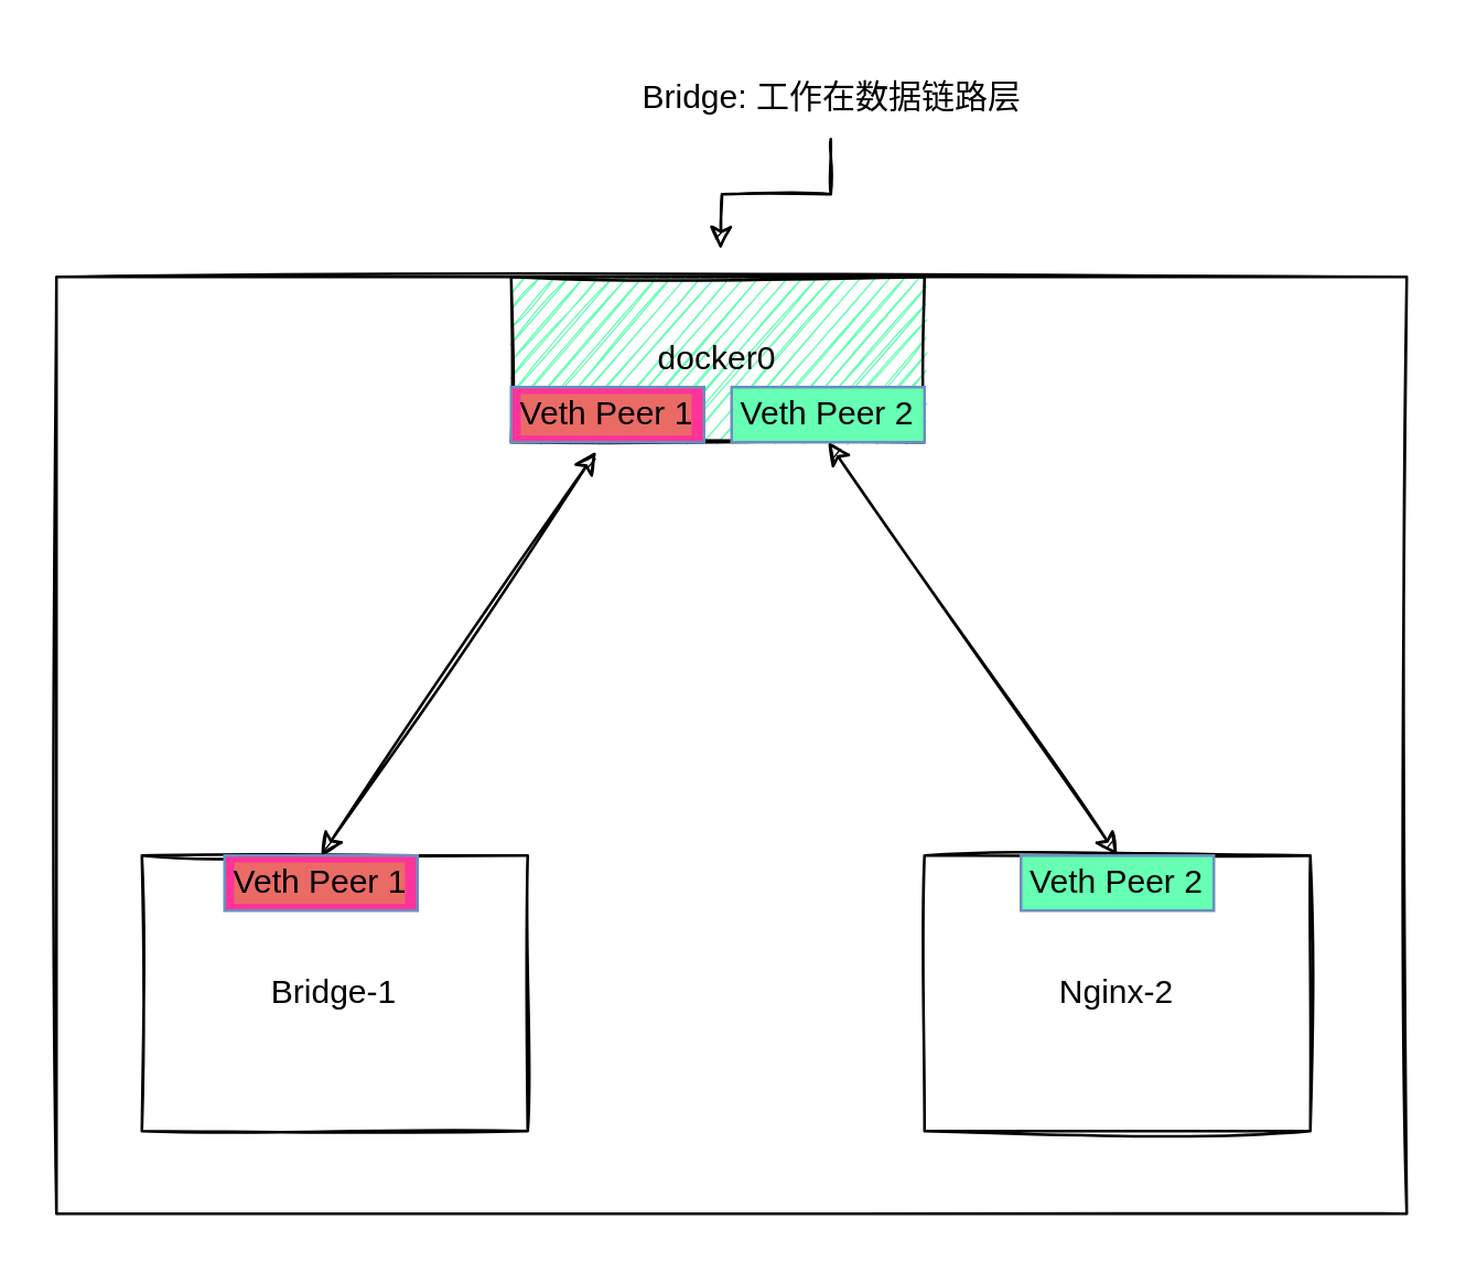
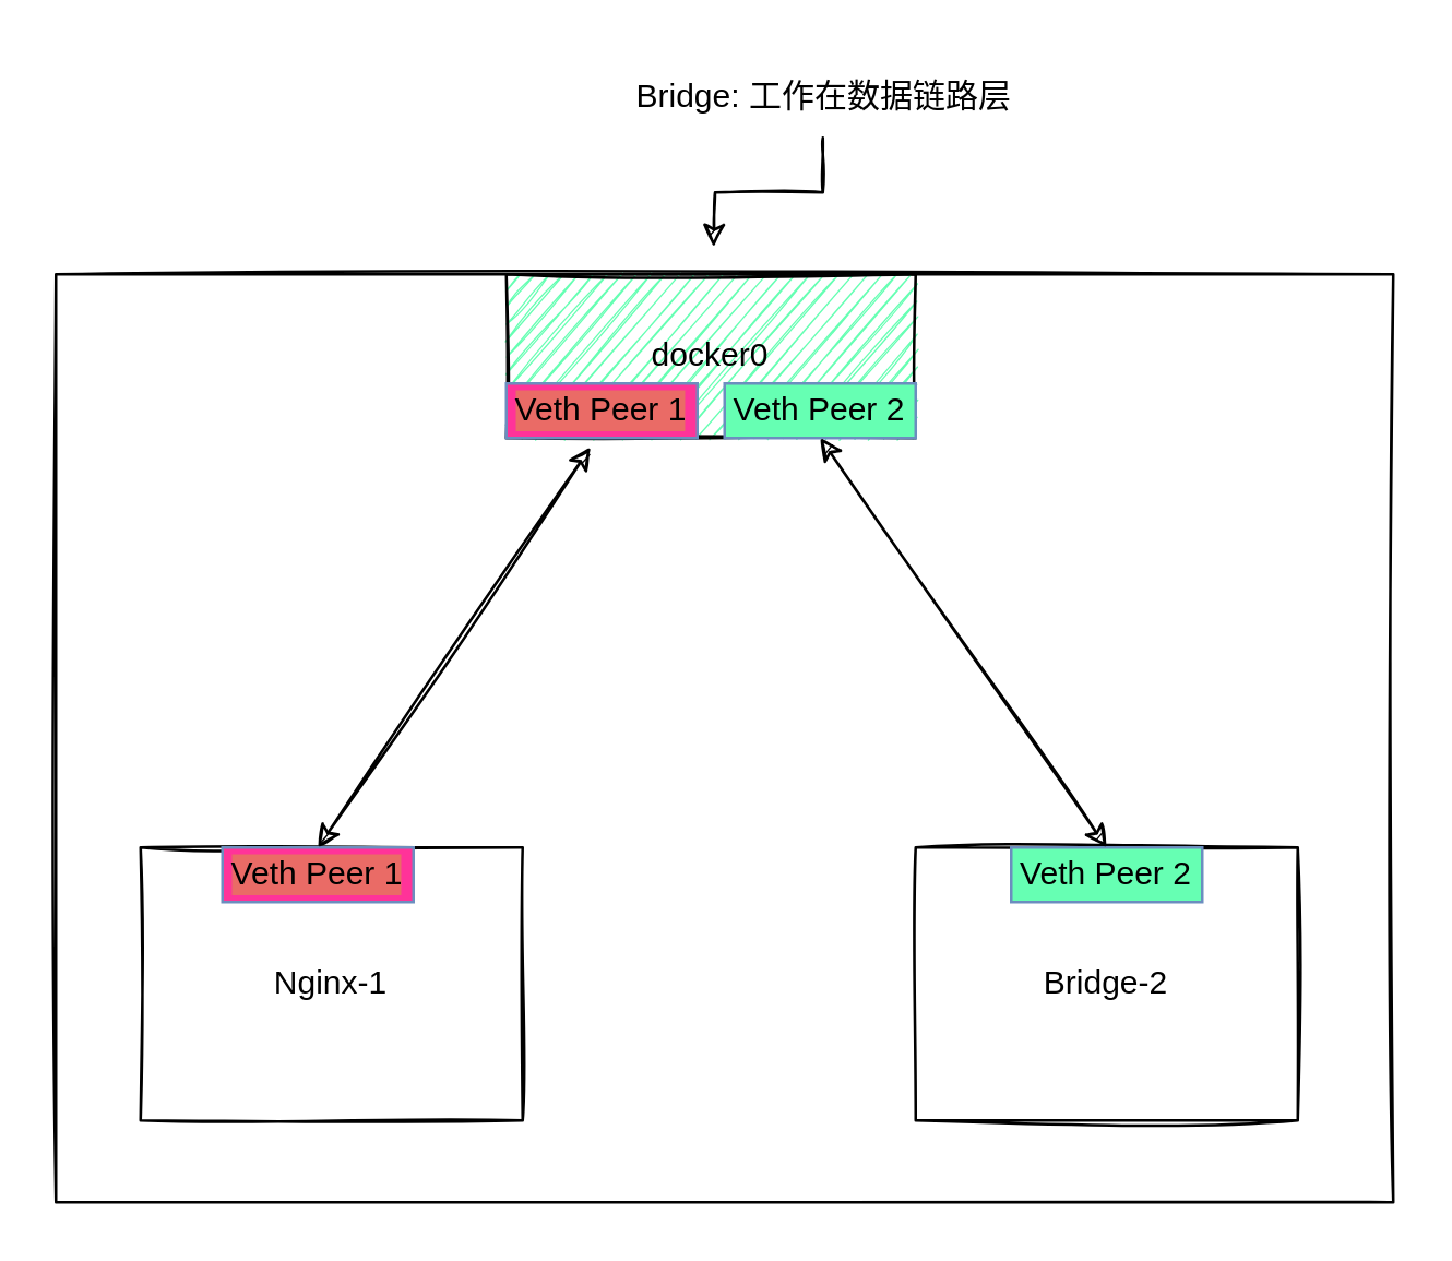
- <mxCell id="6" value="Bridge-1" style="rounded=0;whiteSpace=wrap;html=1;labelBackgroundColor=#FFFFFF;sketch=1;" vertex="1" parent="1"><mxGeometry x="51" y="310" width="140" height="100" as="geometry" /></mxCell>
+ <mxCell id="6" value="Nginx-1" style="rounded=0;whiteSpace=wrap;html=1;labelBackgroundColor=#FFFFFF;sketch=1;" vertex="1" parent="1"><mxGeometry x="51" y="310" width="140" height="100" as="geometry" /></mxCell>
- <mxCell id="9" value="Nginx-2" style="rounded=0;whiteSpace=wrap;html=1;labelBackgroundColor=#FFFFFF;sketch=1;" vertex="1" parent="1"><mxGeometry x="335" y="310" width="140" height="100" as="geometry" /></mxCell>
+ <mxCell id="9" value="Bridge-2" style="rounded=0;whiteSpace=wrap;html=1;labelBackgroundColor=#FFFFFF;sketch=1;" vertex="1" parent="1"><mxGeometry x="335" y="310" width="140" height="100" as="geometry" /></mxCell>
